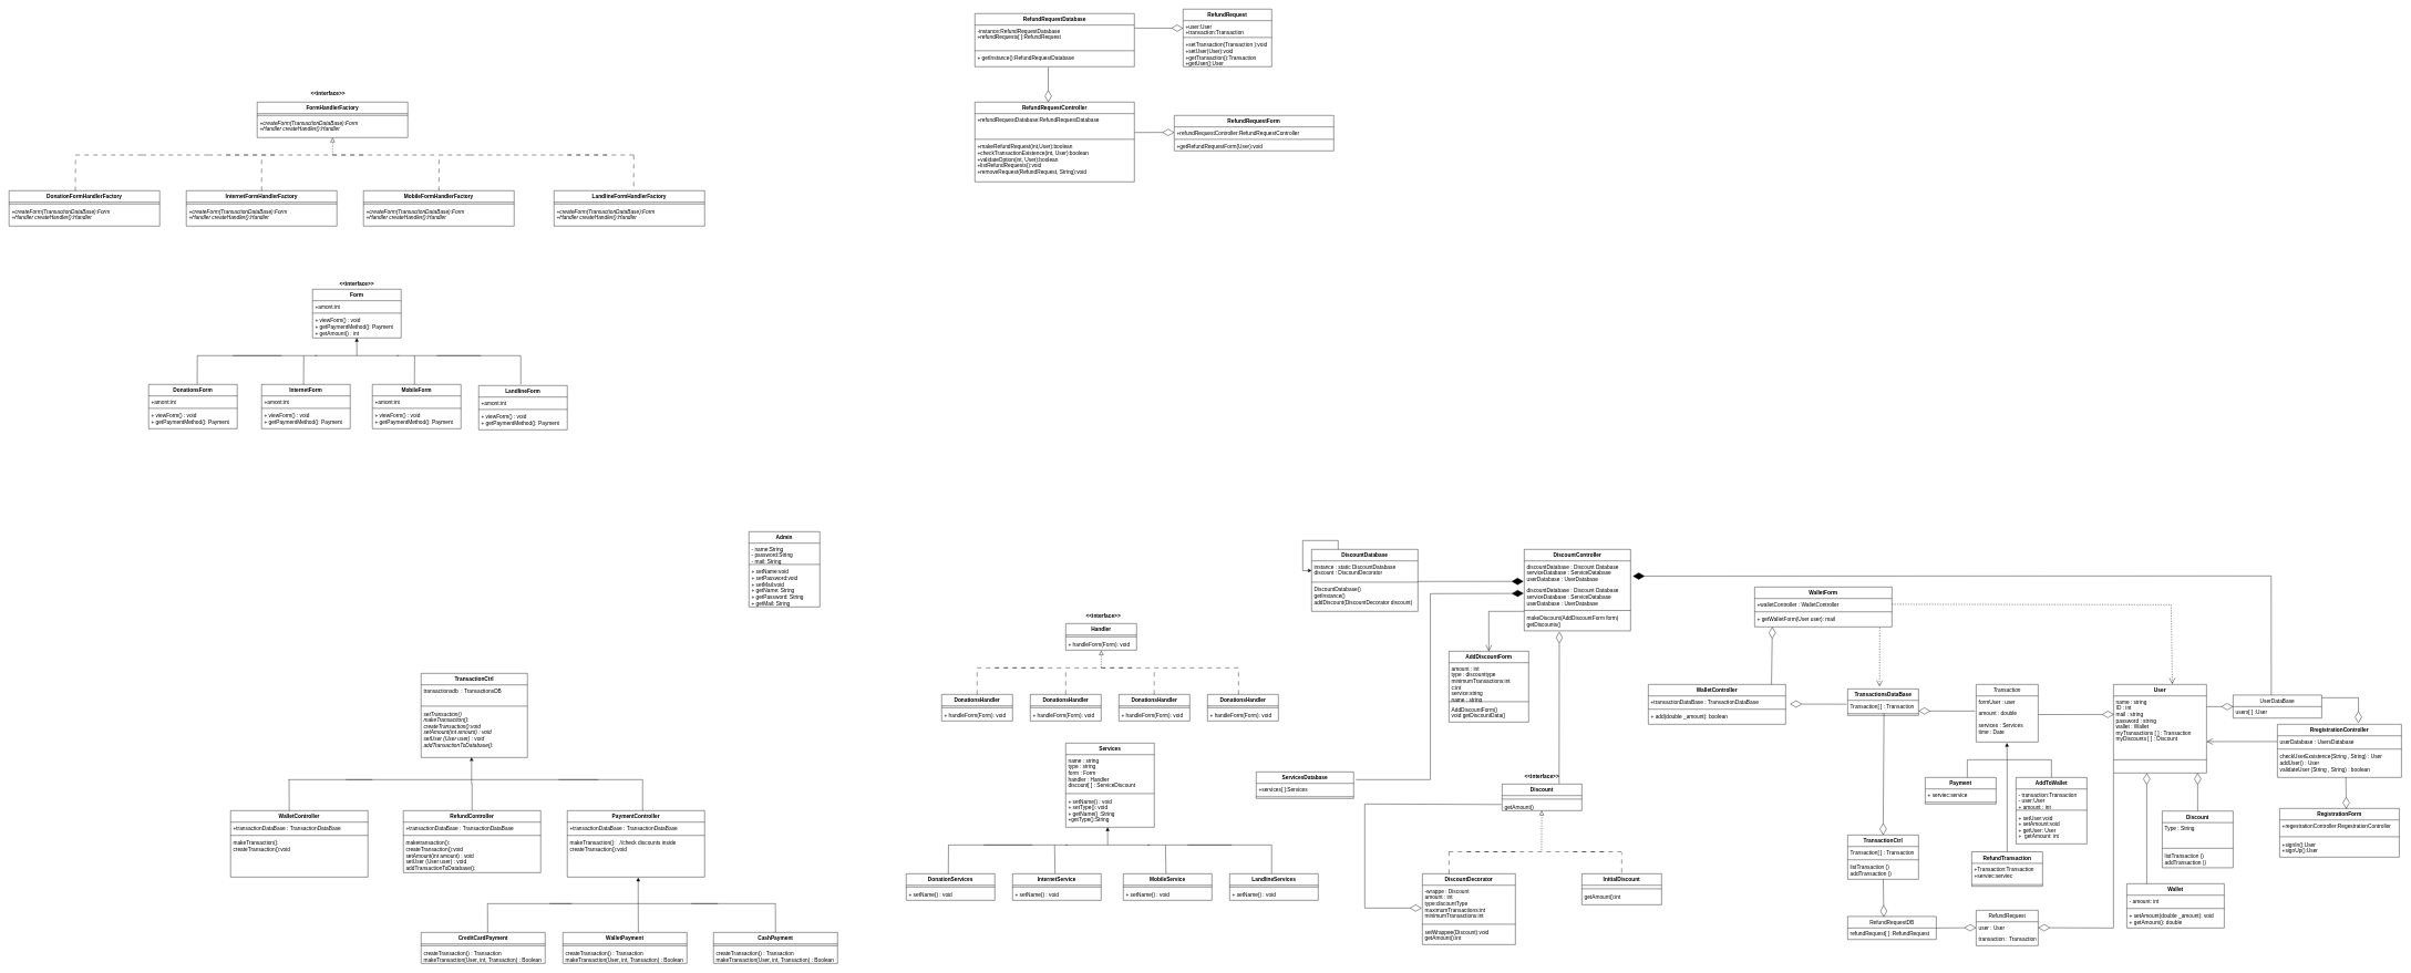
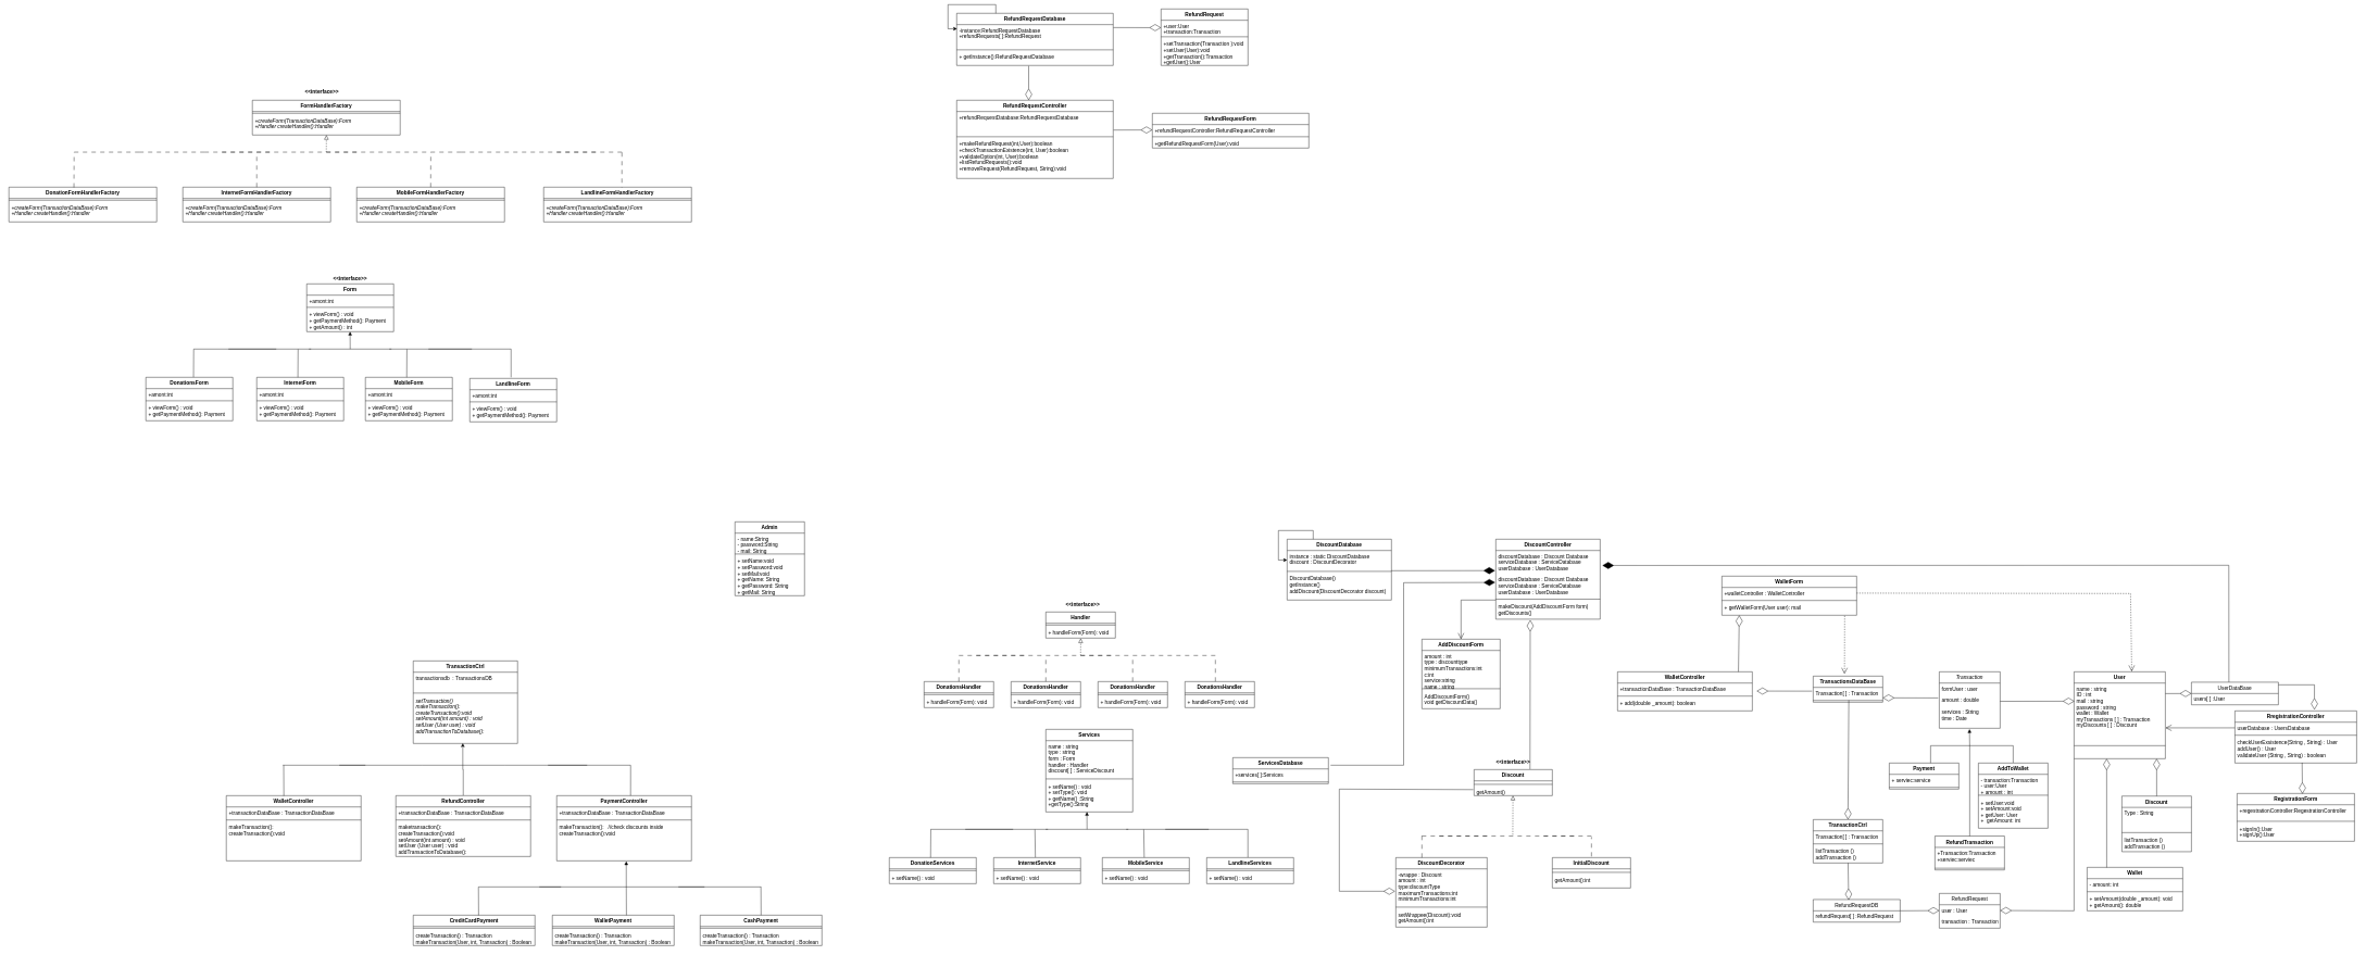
+ <mxCell id="278" style="edgeStyle=orthogonalEdgeStyle;rounded=0;orthogonalLoop=1;jettySize=auto;html=1;exitX=0.25;exitY=0;exitDx=0;exitDy=0;entryX=0.002;entryY=0.177;entryDx=0;entryDy=0;entryPerimeter=0;" edge="1" parent="274" source="274" target="275"><mxGeometry relative="1" as="geometry" /></mxCell>
- <mxCell id="10" value="services : Services&#10;time : Date" style="text;strokeColor=none;fillColor=none;align=left;verticalAlign=top;spacingLeft=4;spacingRight=4;overflow=hidden;rotatable=0;points=[[0,0.5],[1,0.5]];portConstraint=eastwest;" parent="7" vertex="1"><mxGeometry y="80" width="140" height="50" as="geometry" /></mxCell>
+ <mxCell id="10" value="services : String&#10;time : Date" style="text;strokeColor=none;fillColor=none;align=left;verticalAlign=top;spacingLeft=4;spacingRight=4;overflow=hidden;rotatable=0;points=[[0,0.5],[1,0.5]];portConstraint=eastwest;" parent="7" vertex="1"><mxGeometry y="80" width="140" height="50" as="geometry" /></mxCell>
